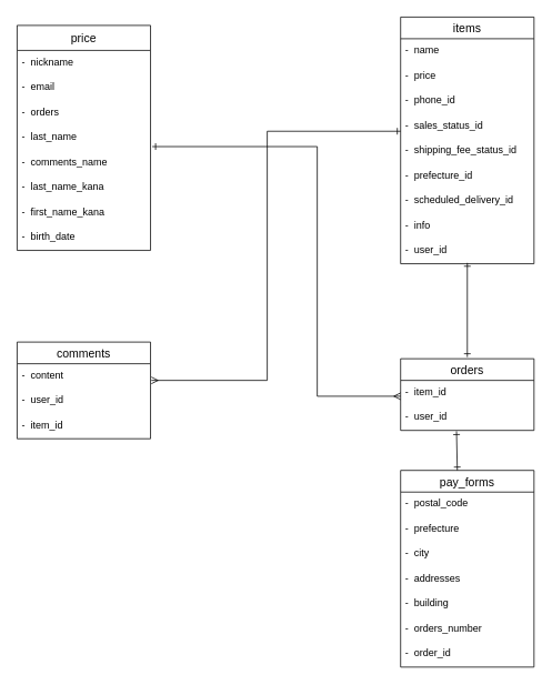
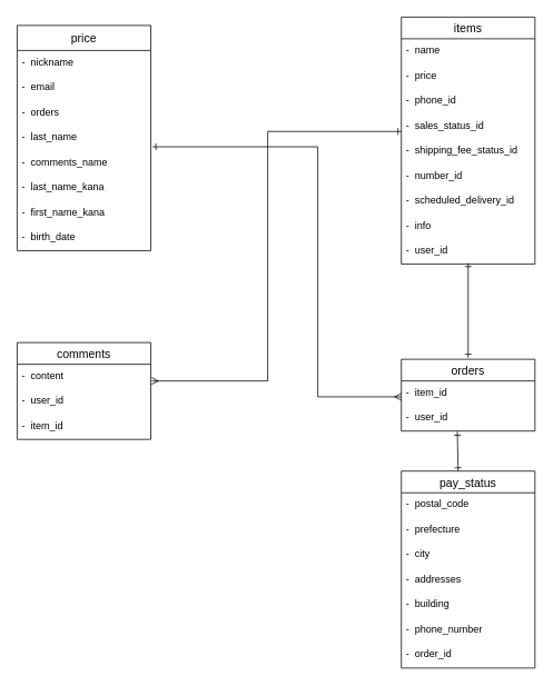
- <mxCell id="17" value="-  prefecture_id" style="text;strokeColor=none;fillColor=none;spacingLeft=4;spacingRight=4;overflow=hidden;rotatable=0;points=[[0,0.5],[1,0.5]];portConstraint=eastwest;fontSize=12;" parent="11" vertex="1"><mxGeometry y="176" width="160" height="30" as="geometry" /></mxCell>
+ <mxCell id="17" value="-  number_id" style="text;strokeColor=none;fillColor=none;spacingLeft=4;spacingRight=4;overflow=hidden;rotatable=0;points=[[0,0.5],[1,0.5]];portConstraint=eastwest;fontSize=12;" parent="11" vertex="1"><mxGeometry y="176" width="160" height="30" as="geometry" /></mxCell>
- <mxCell id="31" value="pay_forms" style="swimlane;fontStyle=0;childLayout=stackLayout;horizontal=1;startSize=26;horizontalStack=0;resizeParent=1;resizeParentMax=0;resizeLast=0;collapsible=1;marginBottom=0;align=center;fontSize=14;" parent="1" vertex="1"><mxGeometry x="480" y="564" width="160" height="236" as="geometry" /></mxCell>
+ <mxCell id="31" value="pay_status" style="swimlane;fontStyle=0;childLayout=stackLayout;horizontal=1;startSize=26;horizontalStack=0;resizeParent=1;resizeParentMax=0;resizeLast=0;collapsible=1;marginBottom=0;align=center;fontSize=14;" parent="1" vertex="1"><mxGeometry x="480" y="564" width="160" height="236" as="geometry" /></mxCell>
- <mxCell id="37" value="-  orders_number" style="text;strokeColor=none;fillColor=none;spacingLeft=4;spacingRight=4;overflow=hidden;rotatable=0;points=[[0,0.5],[1,0.5]];portConstraint=eastwest;fontSize=12;" vertex="1" parent="31"><mxGeometry y="176" width="160" height="30" as="geometry" /></mxCell>
+ <mxCell id="37" value="-  phone_number" style="text;strokeColor=none;fillColor=none;spacingLeft=4;spacingRight=4;overflow=hidden;rotatable=0;points=[[0,0.5],[1,0.5]];portConstraint=eastwest;fontSize=12;" vertex="1" parent="31"><mxGeometry y="176" width="160" height="30" as="geometry" /></mxCell>
